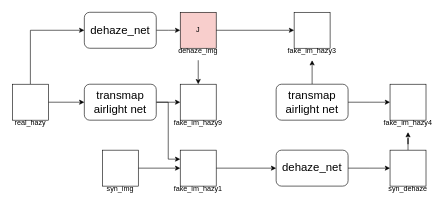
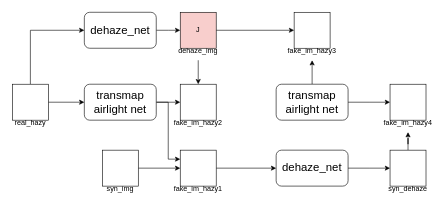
- <mxCell id="12" value="fake_im_hazy9" style="text;html=1;strokeColor=none;fillColor=none;align=center;verticalAlign=middle;whiteSpace=wrap;rounded=0;" vertex="1" parent="1"><mxGeometry x="300" y="190" width="60" height="30" as="geometry" /></mxCell>
+ <mxCell id="12" value="fake_im_hazy2" style="text;html=1;strokeColor=none;fillColor=none;align=center;verticalAlign=middle;whiteSpace=wrap;rounded=0;" vertex="1" parent="1"><mxGeometry x="300" y="190" width="60" height="30" as="geometry" /></mxCell>
